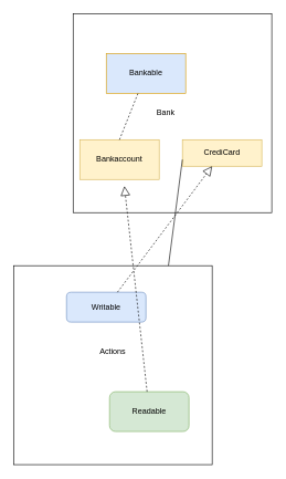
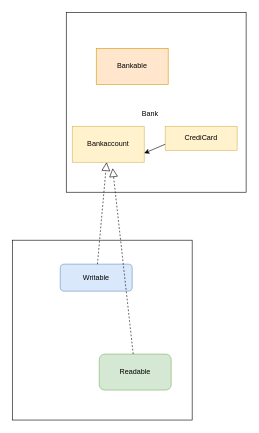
- <mxCell id="3" value="Bankable" style="rounded=0;whiteSpace=wrap;html=1;fillColor=#dae8fc;strokeColor=#d79b00;" parent="1" vertex="1"><mxGeometry x="160" y="80" width="120" height="60" as="geometry" /></mxCell>
+ <mxCell id="3" value="Bankable" style="rounded=0;whiteSpace=wrap;html=1;fillColor=#ffe6cc;strokeColor=#d79b00;" parent="1" vertex="1"><mxGeometry x="160" y="80" width="120" height="60" as="geometry" /></mxCell>
- <mxCell id="4" value="Bank" style="text;html=1;strokeColor=none;fillColor=none;align=center;verticalAlign=middle;whiteSpace=wrap;rounded=0;" parent="1" vertex="1"><mxGeometry x="230" y="160" width="40" height="20" as="geometry" /></mxCell>
+ <mxCell id="4" value="Bank" style="text;html=1;strokeColor=none;fillColor=none;align=center;verticalAlign=middle;whiteSpace=wrap;rounded=0;" parent="1" vertex="1"><mxGeometry x="230" y="180" width="40" height="20" as="geometry" /></mxCell>
- <mxCell id="6" value="" style="endArrow=none;dashed=1;html=1;exitX=0.5;exitY=0;exitDx=0;exitDy=0;" parent="1" source="5" target="3" edge="1"><mxGeometry width="50" height="50" relative="1" as="geometry"><mxPoint x="110" y="390" as="sourcePoint" /><mxPoint x="160" y="340" as="targetPoint" /></mxGeometry></mxCell>
- <mxCell id="8" value="" style="endArrow=classic;html=1;exitX=0;exitY=0.75;exitDx=0;exitDy=0;" parent="1" source="7" target="11" edge="1"><mxGeometry width="50" height="50" relative="1" as="geometry"><mxPoint x="110" y="390" as="sourcePoint" /><mxPoint x="160" y="340" as="targetPoint" /></mxGeometry></mxCell>
+ <mxCell id="8" value="" style="endArrow=classic;html=1;entryX=1;entryY=0.75;entryDx=0;entryDy=0;exitX=0;exitY=0.75;exitDx=0;exitDy=0;" parent="1" source="7" target="5" edge="1"><mxGeometry width="50" height="50" relative="1" as="geometry"><mxPoint x="110" y="390" as="sourcePoint" /><mxPoint x="160" y="340" as="targetPoint" /></mxGeometry></mxCell>
- <mxCell id="13" value="" style="endArrow=block;dashed=1;endFill=0;endSize=12;html=1;" parent="1" source="10" target="7" edge="1"><mxGeometry width="160" relative="1" as="geometry"><mxPoint x="20" y="720" as="sourcePoint" /><mxPoint x="180" y="720" as="targetPoint" /></mxGeometry></mxCell>
+ <mxCell id="13" value="" style="endArrow=block;dashed=1;endFill=0;endSize=12;html=1;" parent="1" source="10" target="5" edge="1"><mxGeometry width="160" relative="1" as="geometry"><mxPoint x="20" y="720" as="sourcePoint" /><mxPoint x="180" y="720" as="targetPoint" /></mxGeometry></mxCell>
- <mxCell id="12" value="Actions" style="text;html=1;strokeColor=none;fillColor=none;align=center;verticalAlign=middle;whiteSpace=wrap;rounded=0;" parent="1" vertex="1"><mxGeometry x="150" y="520" width="40" height="20" as="geometry" /></mxCell>
